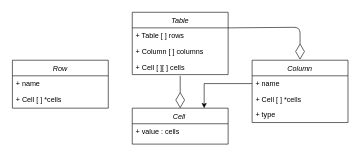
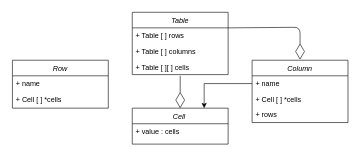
- <mxCell id="4" value="+ Column [ ] columns" style="text;align=left;verticalAlign=top;spacingLeft=4;spacingRight=4;overflow=hidden;rotatable=0;points=[[0,0.5],[1,0.5]];portConstraint=eastwest;" parent="2" vertex="1"><mxGeometry y="52" width="160" height="26" as="geometry" /></mxCell>
+ <mxCell id="4" value="+ Table [ ] columns" style="text;align=left;verticalAlign=top;spacingLeft=4;spacingRight=4;overflow=hidden;rotatable=0;points=[[0,0.5],[1,0.5]];portConstraint=eastwest;" parent="2" vertex="1"><mxGeometry y="52" width="160" height="26" as="geometry" /></mxCell>
- <mxCell id="5" value="+ Cell [ ][ ] cells" style="text;align=left;verticalAlign=top;spacingLeft=4;spacingRight=4;overflow=hidden;rotatable=0;points=[[0,0.5],[1,0.5]];portConstraint=eastwest;" parent="2" vertex="1"><mxGeometry y="78" width="160" height="26" as="geometry" /></mxCell>
+ <mxCell id="5" value="+ Table [ ][ ] cells" style="text;align=left;verticalAlign=top;spacingLeft=4;spacingRight=4;overflow=hidden;rotatable=0;points=[[0,0.5],[1,0.5]];portConstraint=eastwest;" parent="2" vertex="1"><mxGeometry y="78" width="160" height="26" as="geometry" /></mxCell>
- <mxCell id="12" value="+ type" style="text;align=left;verticalAlign=top;spacingLeft=4;spacingRight=4;overflow=hidden;rotatable=0;points=[[0,0.5],[1,0.5]];portConstraint=eastwest;" parent="9" vertex="1"><mxGeometry y="78" width="160" height="26" as="geometry" /></mxCell>
+ <mxCell id="12" value="+ rows" style="text;align=left;verticalAlign=top;spacingLeft=4;spacingRight=4;overflow=hidden;rotatable=0;points=[[0,0.5],[1,0.5]];portConstraint=eastwest;" parent="9" vertex="1"><mxGeometry y="78" width="160" height="26" as="geometry" /></mxCell>
